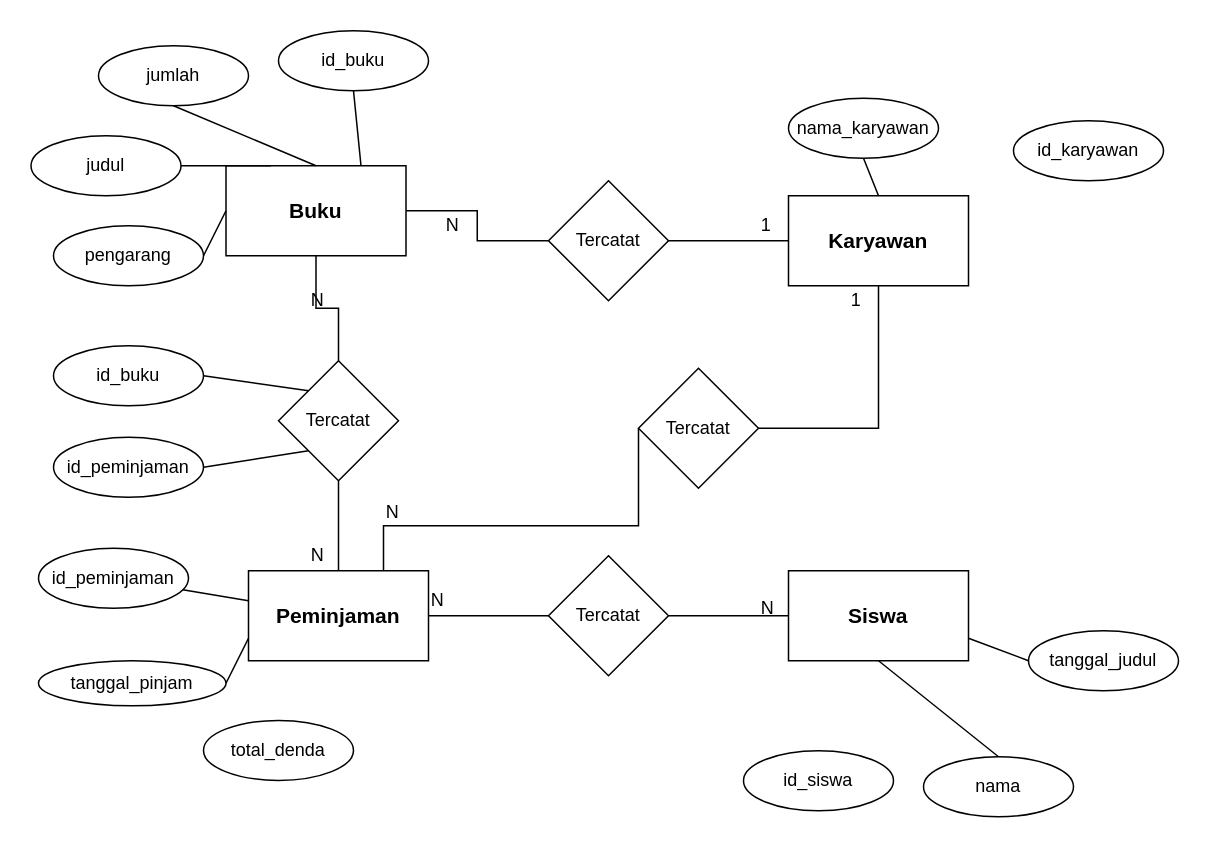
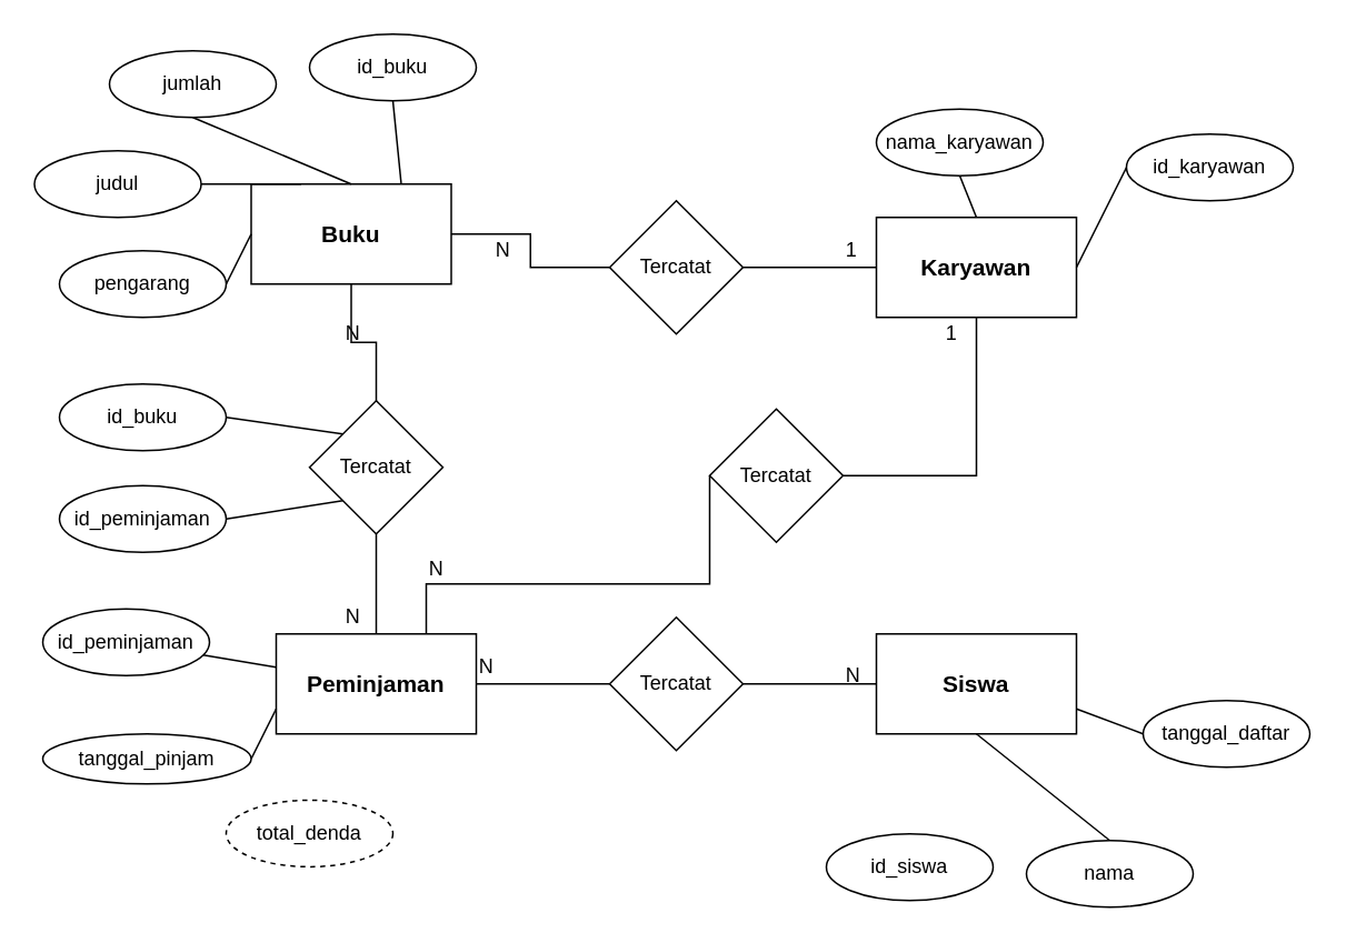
+ <mxCell id="48" style="edgeStyle=none;rounded=0;orthogonalLoop=1;jettySize=auto;html=1;exitX=0;exitY=0.5;exitDx=0;exitDy=0;entryX=1;entryY=0.5;entryDx=0;entryDy=0;endArrow=none;endFill=0;" edge="1" parent="1" source="49" target="6"><mxGeometry relative="1" as="geometry" /></mxCell>
- <mxCell id="47" value="tanggal_judul" style="ellipse;whiteSpace=wrap;html=1;" vertex="1" parent="1"><mxGeometry x="685" y="420" width="100" height="40" as="geometry" /></mxCell>
+ <mxCell id="47" value="tanggal_daftar" style="ellipse;whiteSpace=wrap;html=1;" vertex="1" parent="1"><mxGeometry x="685" y="420" width="100" height="40" as="geometry" /></mxCell>
- <mxCell id="42" value="total_denda" style="ellipse;whiteSpace=wrap;html=1;dashed=0;" vertex="1" parent="1"><mxGeometry x="135" y="479.759" width="100" height="40" as="geometry" /></mxCell>
+ <mxCell id="42" value="total_denda" style="ellipse;whiteSpace=wrap;html=1;dashed=1;" vertex="1" parent="1"><mxGeometry x="135" y="479.759" width="100" height="40" as="geometry" /></mxCell>
